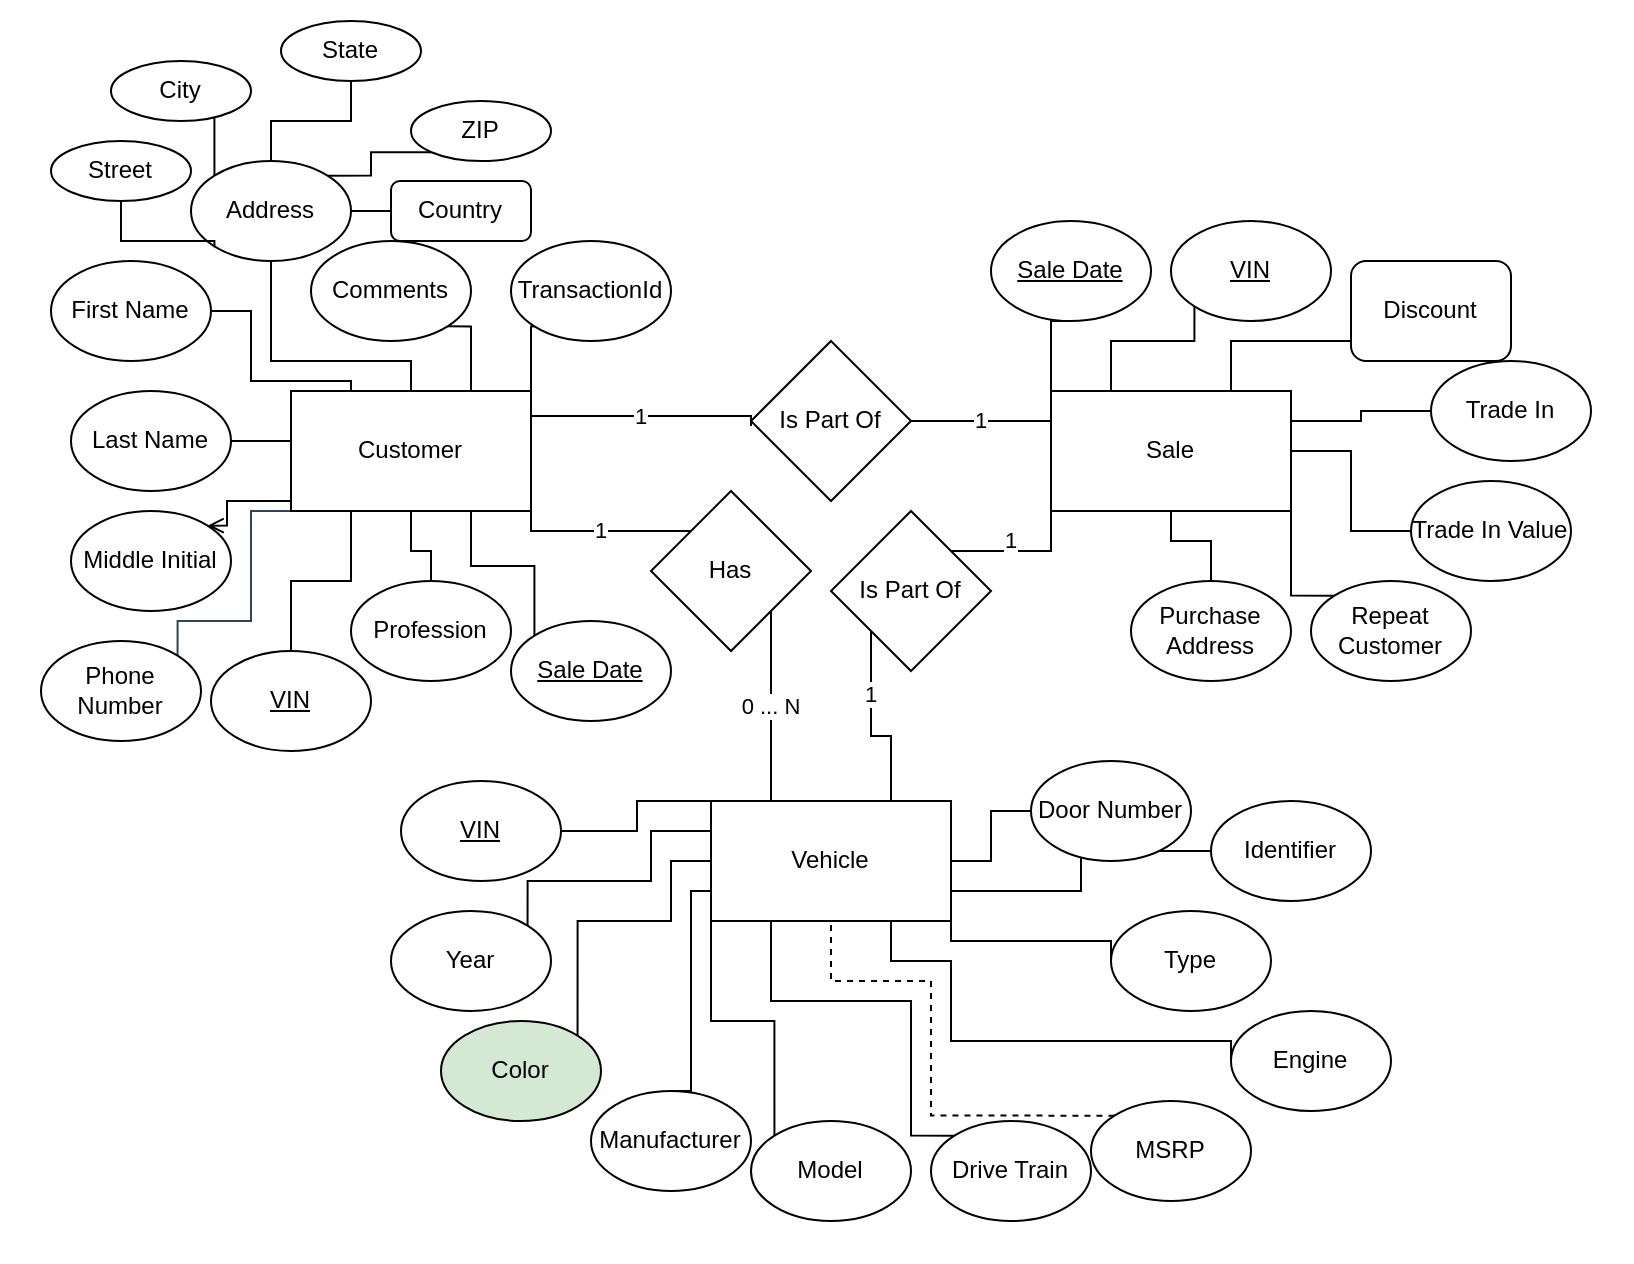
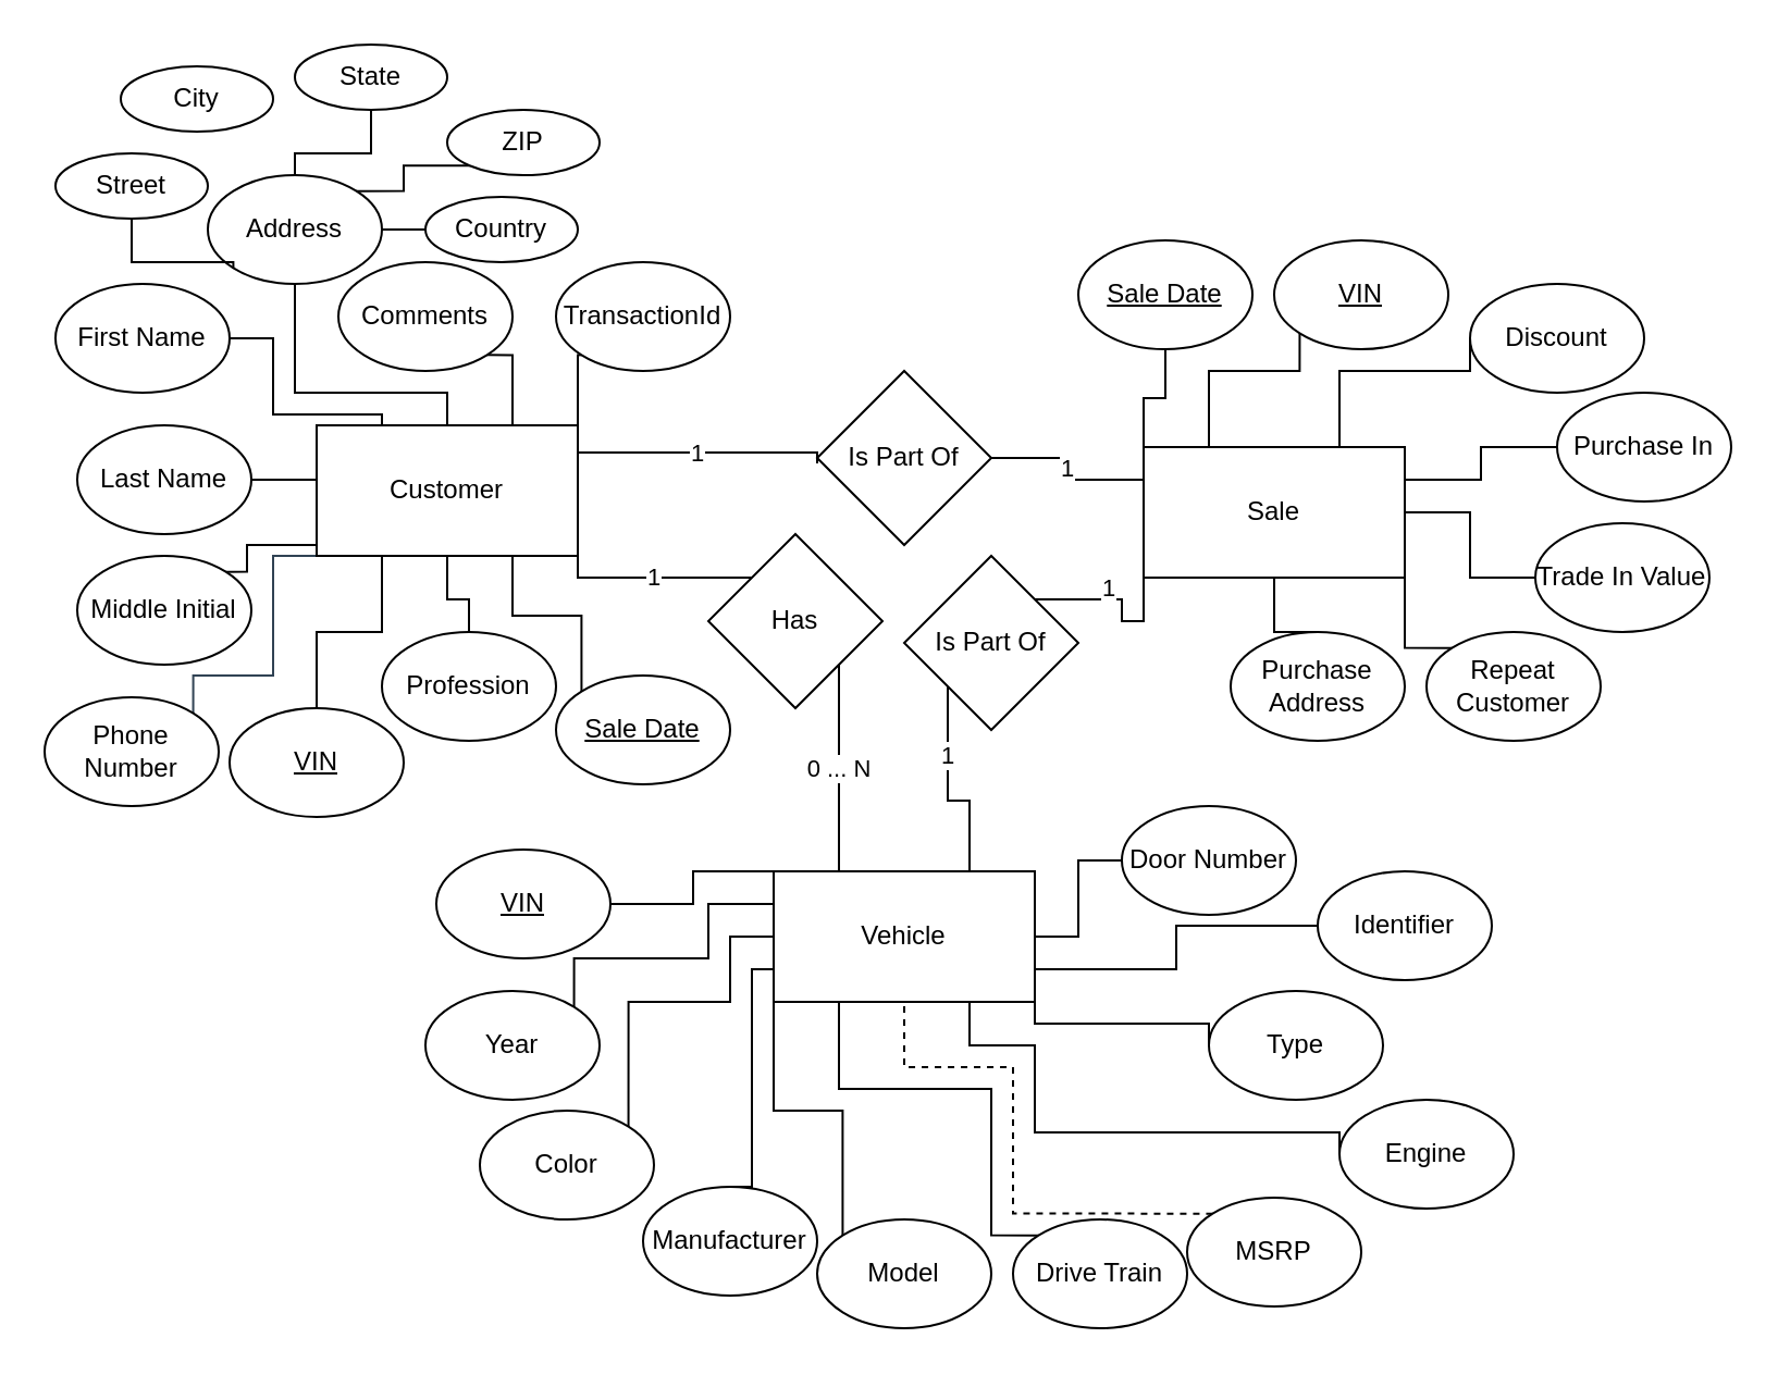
- <mxCell id="18" value="State" style="ellipse;whiteSpace=wrap;html=1;" parent="1" vertex="1"><mxGeometry x="140" y="10" width="70" height="30" as="geometry" /></mxCell>
+ <mxCell id="18" value="State" style="ellipse;whiteSpace=wrap;html=1;" parent="1" vertex="1"><mxGeometry x="135" y="20" width="70" height="30" as="geometry" /></mxCell>
- <mxCell id="15" style="edgeStyle=orthogonalEdgeStyle;rounded=0;orthogonalLoop=1;jettySize=auto;html=1;exitX=1;exitY=1;exitDx=0;exitDy=0;entryX=0;entryY=0;entryDx=0;entryDy=0;endArrow=none;endFill=0;" parent="1" source="16" target="10" edge="1"><mxGeometry relative="1" as="geometry" /></mxCell>
- <mxCell id="22" value="Country" style="whiteSpace=wrap;html=1;rounded=1;" parent="1" vertex="1"><mxGeometry x="195" y="90" width="70" height="30" as="geometry" /></mxCell>
+ <mxCell id="22" value="Country" style="ellipse;whiteSpace=wrap;html=1;" parent="1" vertex="1"><mxGeometry x="195" y="90" width="70" height="30" as="geometry" /></mxCell>
- <mxCell id="38" value="Discount" style="whiteSpace=wrap;html=1;rounded=1;" vertex="1" parent="1"><mxGeometry x="675" y="130" width="80" height="50" as="geometry" /></mxCell>
+ <mxCell id="38" value="Discount" style="ellipse;whiteSpace=wrap;html=1;" vertex="1" parent="1"><mxGeometry x="675" y="130" width="80" height="50" as="geometry" /></mxCell>
- <mxCell id="40" value="Trade In" style="ellipse;whiteSpace=wrap;html=1;" vertex="1" parent="1"><mxGeometry x="715" y="180" width="80" height="50" as="geometry" /></mxCell>
+ <mxCell id="40" value="Purchase In" style="ellipse;whiteSpace=wrap;html=1;" vertex="1" parent="1"><mxGeometry x="715" y="180" width="80" height="50" as="geometry" /></mxCell>
- <mxCell id="24" value="Sale" style="rounded=0;whiteSpace=wrap;html=1;" parent="1" vertex="1"><mxGeometry x="525" y="195" width="120" height="60" as="geometry" /></mxCell>
+ <mxCell id="24" value="Sale" style="rounded=0;whiteSpace=wrap;html=1;" parent="1" vertex="1"><mxGeometry x="525" y="205" width="120" height="60" as="geometry" /></mxCell>
- <mxCell id="2" style="edgeStyle=orthogonalEdgeStyle;rounded=0;orthogonalLoop=1;jettySize=auto;html=1;exitX=0;exitY=1;exitDx=0;exitDy=0;entryX=1;entryY=0;entryDx=0;entryDy=0;endArrow=open;endFill=0;" parent="1" source="8" target="26" edge="1"><mxGeometry relative="1" as="geometry"><Array as="points"><mxPoint x="113" y="250" /></Array></mxGeometry></mxCell>
+ <mxCell id="2" style="edgeStyle=orthogonalEdgeStyle;rounded=0;orthogonalLoop=1;jettySize=auto;html=1;exitX=0;exitY=1;exitDx=0;exitDy=0;entryX=1;entryY=0;entryDx=0;entryDy=0;endArrow=none;endFill=0;" parent="1" source="8" target="26" edge="1"><mxGeometry relative="1" as="geometry"><Array as="points"><mxPoint x="113" y="250" /></Array></mxGeometry></mxCell>
- <mxCell id="62" value="Door Number" style="ellipse;whiteSpace=wrap;html=1;" vertex="1" parent="1"><mxGeometry x="515" y="380" width="80" height="50" as="geometry" /></mxCell>
+ <mxCell id="62" value="Door Number" style="ellipse;whiteSpace=wrap;html=1;" vertex="1" parent="1"><mxGeometry x="515" y="370" width="80" height="50" as="geometry" /></mxCell>
- <mxCell id="64" value="Color" style="ellipse;whiteSpace=wrap;html=1;fillColor=#d5e8d4;" vertex="1" parent="1"><mxGeometry x="220" y="510" width="80" height="50" as="geometry" /></mxCell>
+ <mxCell id="64" value="Color" style="ellipse;whiteSpace=wrap;html=1;" vertex="1" parent="1"><mxGeometry x="220" y="510" width="80" height="50" as="geometry" /></mxCell>
